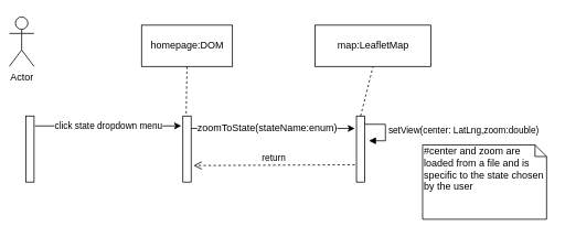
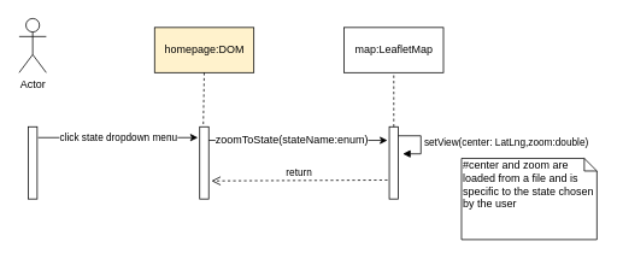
- <mxCell id="2" value="Actor" style="shape=umlActor;verticalLabelPosition=bottom;labelBackgroundColor=#ffffff;verticalAlign=top;html=1;outlineConnect=0;" vertex="1" parent="1"><mxGeometry x="10" y="20" width="30" height="60" as="geometry" /></mxCell>
+ <mxCell id="2" value="Actor" style="shape=umlActor;verticalLabelPosition=bottom;labelBackgroundColor=#ffffff;verticalAlign=top;html=1;outlineConnect=0;" vertex="1" parent="1"><mxGeometry x="20" y="20" width="30" height="60" as="geometry" /></mxCell>
- <mxCell id="6" value="homepage:DOM" style="html=1;" vertex="1" parent="1"><mxGeometry x="170" y="30" width="110" height="50" as="geometry" /></mxCell>
+ <mxCell id="6" value="homepage:DOM" style="html=1;fillColor=#fff2cc;" vertex="1" parent="1"><mxGeometry x="170" y="30" width="110" height="50" as="geometry" /></mxCell>
- <mxCell id="7" value="map:LeafletMap" style="html=1;" vertex="1" parent="1"><mxGeometry x="380" y="30" width="140" height="50" as="geometry" /></mxCell>
+ <mxCell id="7" value="map:LeafletMap" style="html=1;" vertex="1" parent="1"><mxGeometry x="380" y="30" width="110" height="50" as="geometry" /></mxCell>
